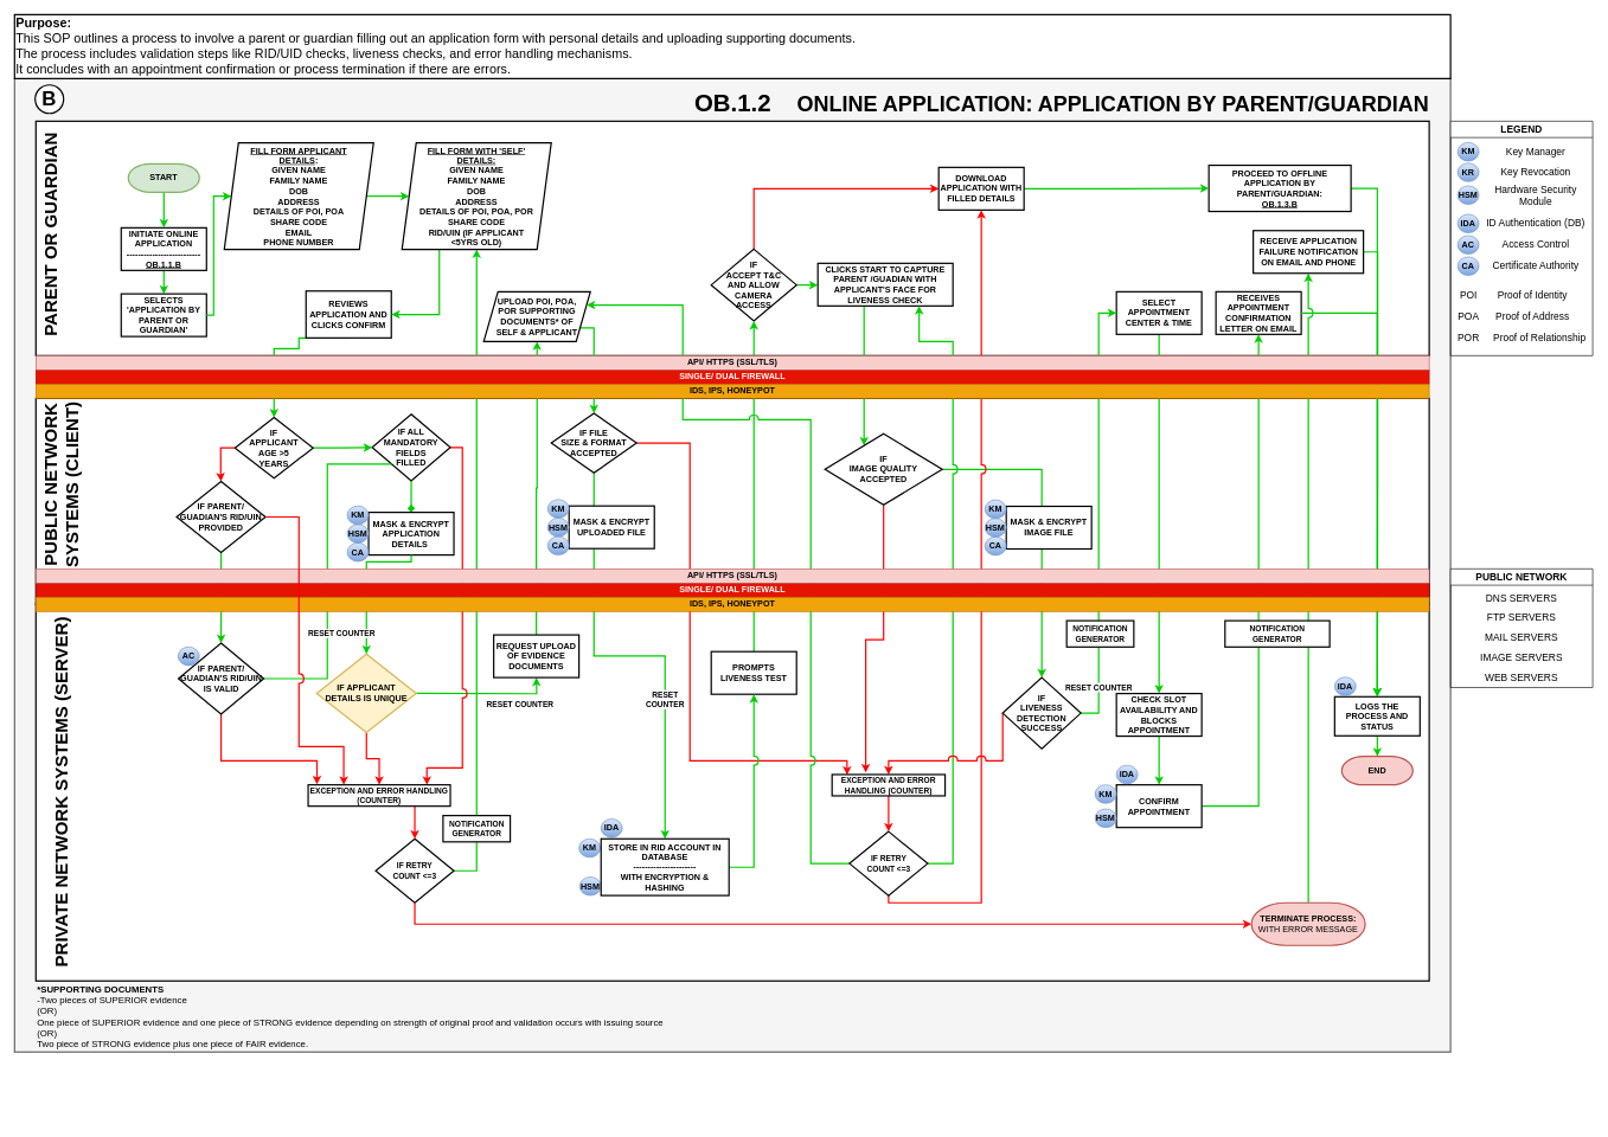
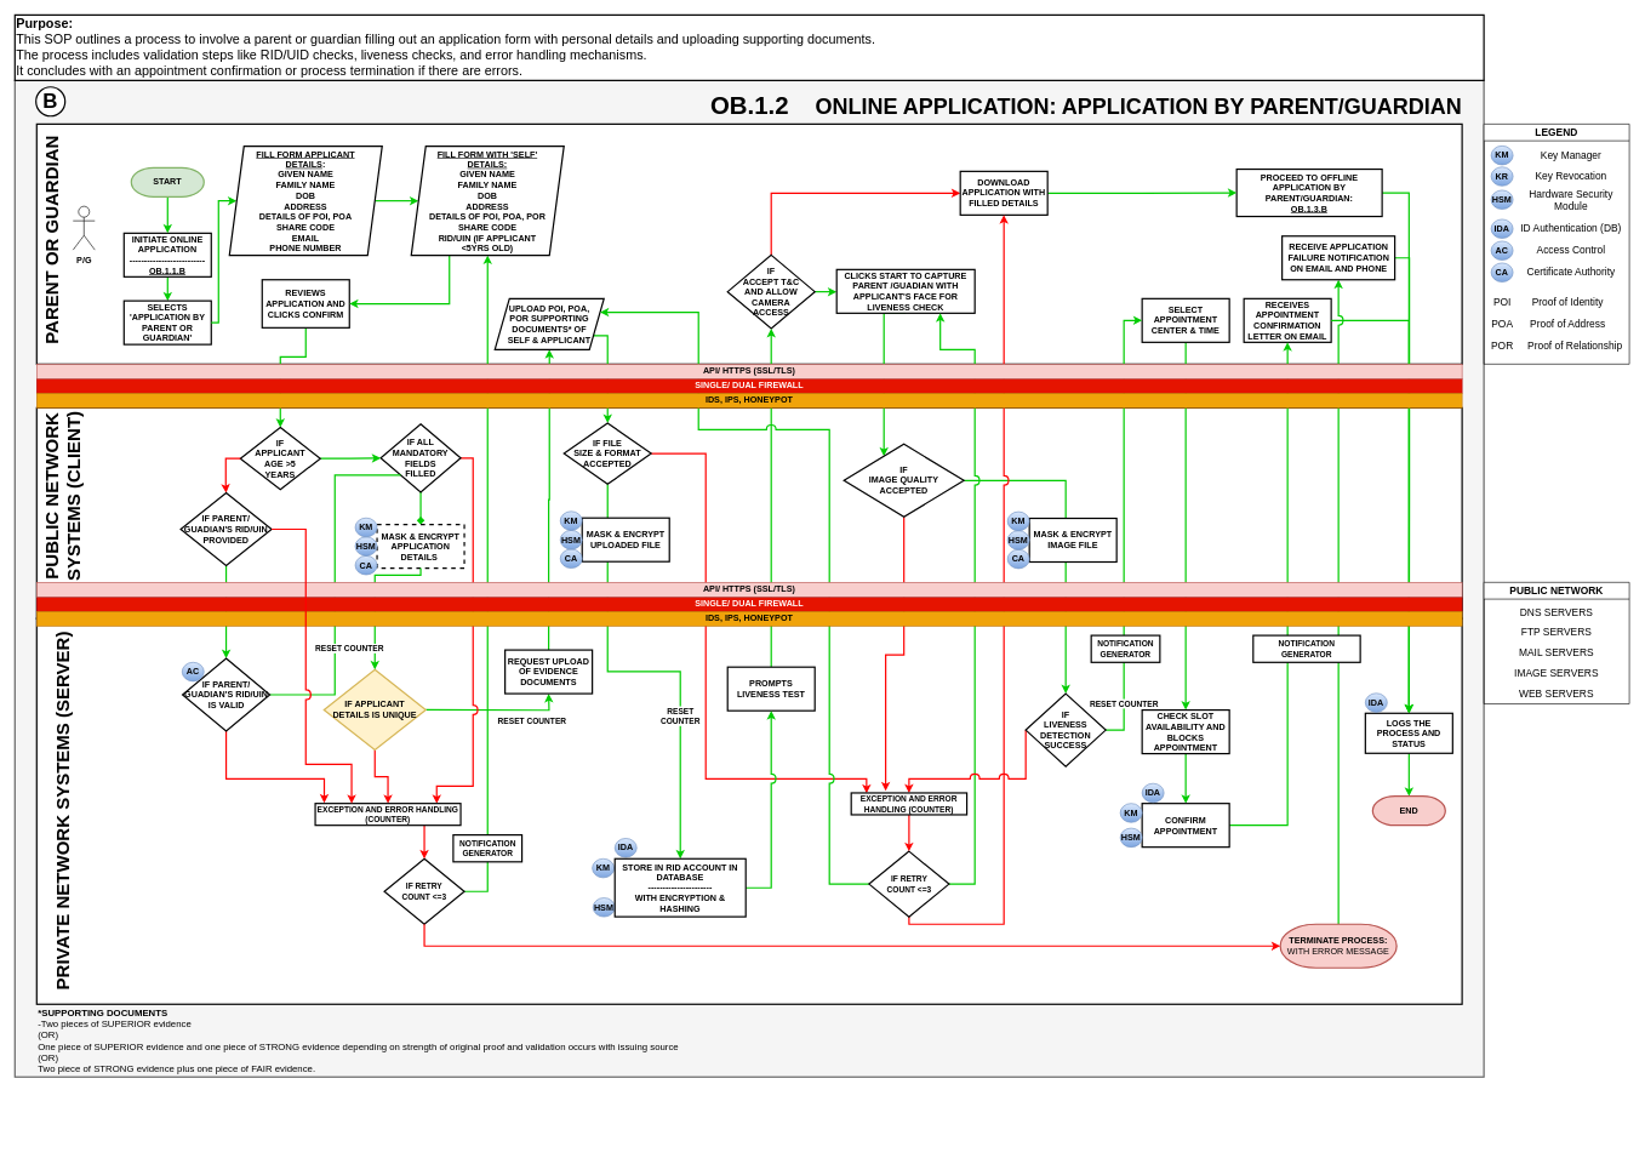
+ <mxCell id="86" value="P/G" style="shape=umlActor;verticalLabelPosition=bottom;verticalAlign=top;html=1;outlineConnect=0;fontStyle=1" parent="1" vertex="1"><mxGeometry x="100" y="283" width="30" height="60" as="geometry" /></mxCell>
- <mxCell id="11" value="REVIEWS APPLICATION AND CLICKS CONFIRM" style="rounded=0;whiteSpace=wrap;html=1;strokeWidth=2;fontStyle=1" parent="1" vertex="1"><mxGeometry x="430" y="409" width="120" height="66" as="geometry" /></mxCell>
+ <mxCell id="11" value="REVIEWS APPLICATION AND CLICKS CONFIRM" style="rounded=0;whiteSpace=wrap;html=1;strokeWidth=2;fontStyle=1" parent="1" vertex="1"><mxGeometry x="360" y="384" width="120" height="66" as="geometry" /></mxCell>
- <mxCell id="88" value="MASK &amp;amp; ENCRYPT APPLICATION DETAILS&amp;nbsp;" style="rounded=0;whiteSpace=wrap;html=1;fontStyle=1;strokeWidth=2;" parent="87" vertex="1"><mxGeometry x="30" y="9" width="120" height="60" as="geometry" /></mxCell>
+ <mxCell id="88" value="MASK &amp;amp; ENCRYPT APPLICATION DETAILS&amp;nbsp;" style="rounded=0;whiteSpace=wrap;html=1;fontStyle=1;strokeWidth=2;dashed=1;" parent="87" vertex="1"><mxGeometry x="30" y="9" width="120" height="60" as="geometry" /></mxCell>
- <mxCell id="94" value="&lt;b&gt;END&lt;/b&gt;" style="strokeWidth=2;html=1;shape=mxgraph.flowchart.terminator;whiteSpace=wrap;fillColor=#f8cecc;strokeColor=#b85450;" parent="1" vertex="1"><mxGeometry x="1887" y="1064" width="100" height="40" as="geometry" /></mxCell>
+ <mxCell id="94" value="&lt;b&gt;END&lt;/b&gt;" style="strokeWidth=2;html=1;shape=mxgraph.flowchart.terminator;whiteSpace=wrap;fillColor=#f8cecc;strokeColor=#b85450;" parent="1" vertex="1"><mxGeometry x="1887" y="1094" width="100" height="40" as="geometry" /></mxCell>
